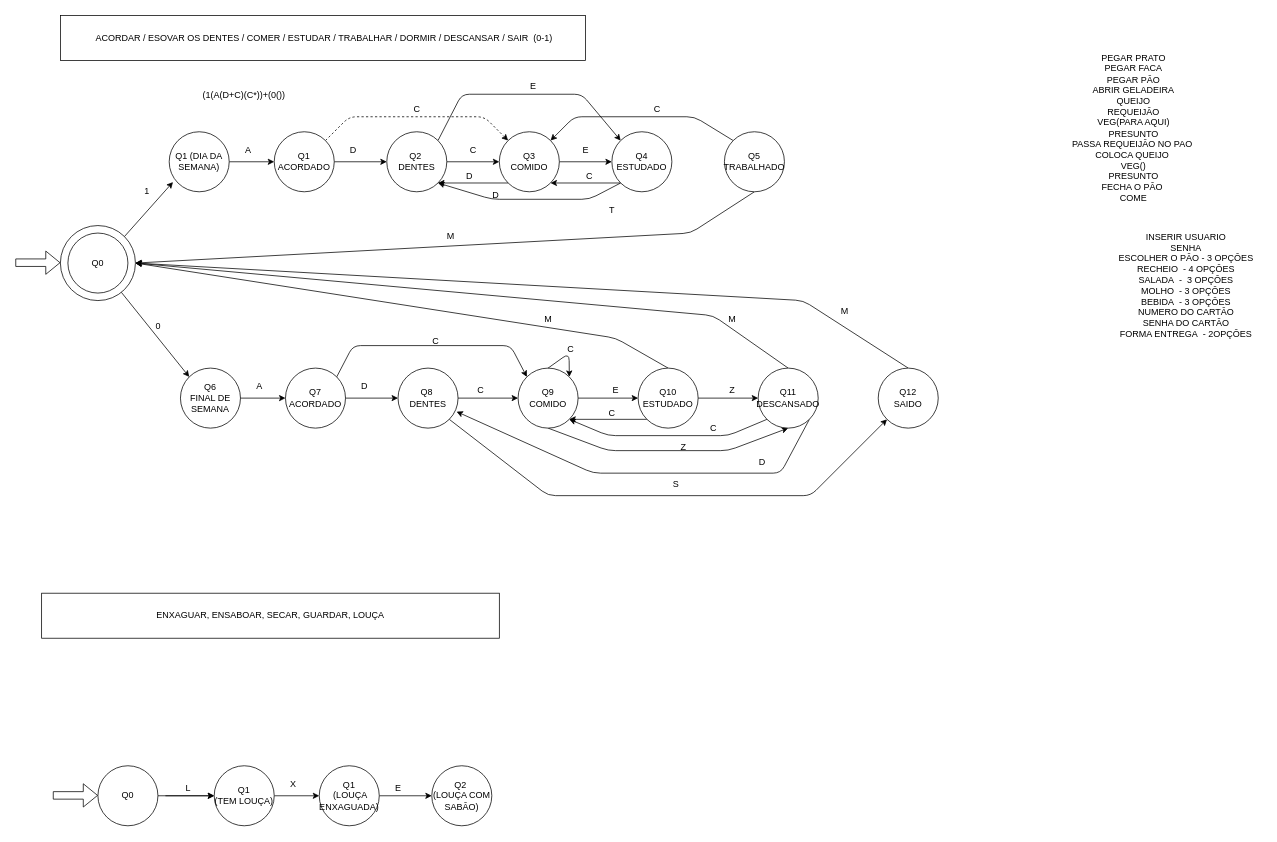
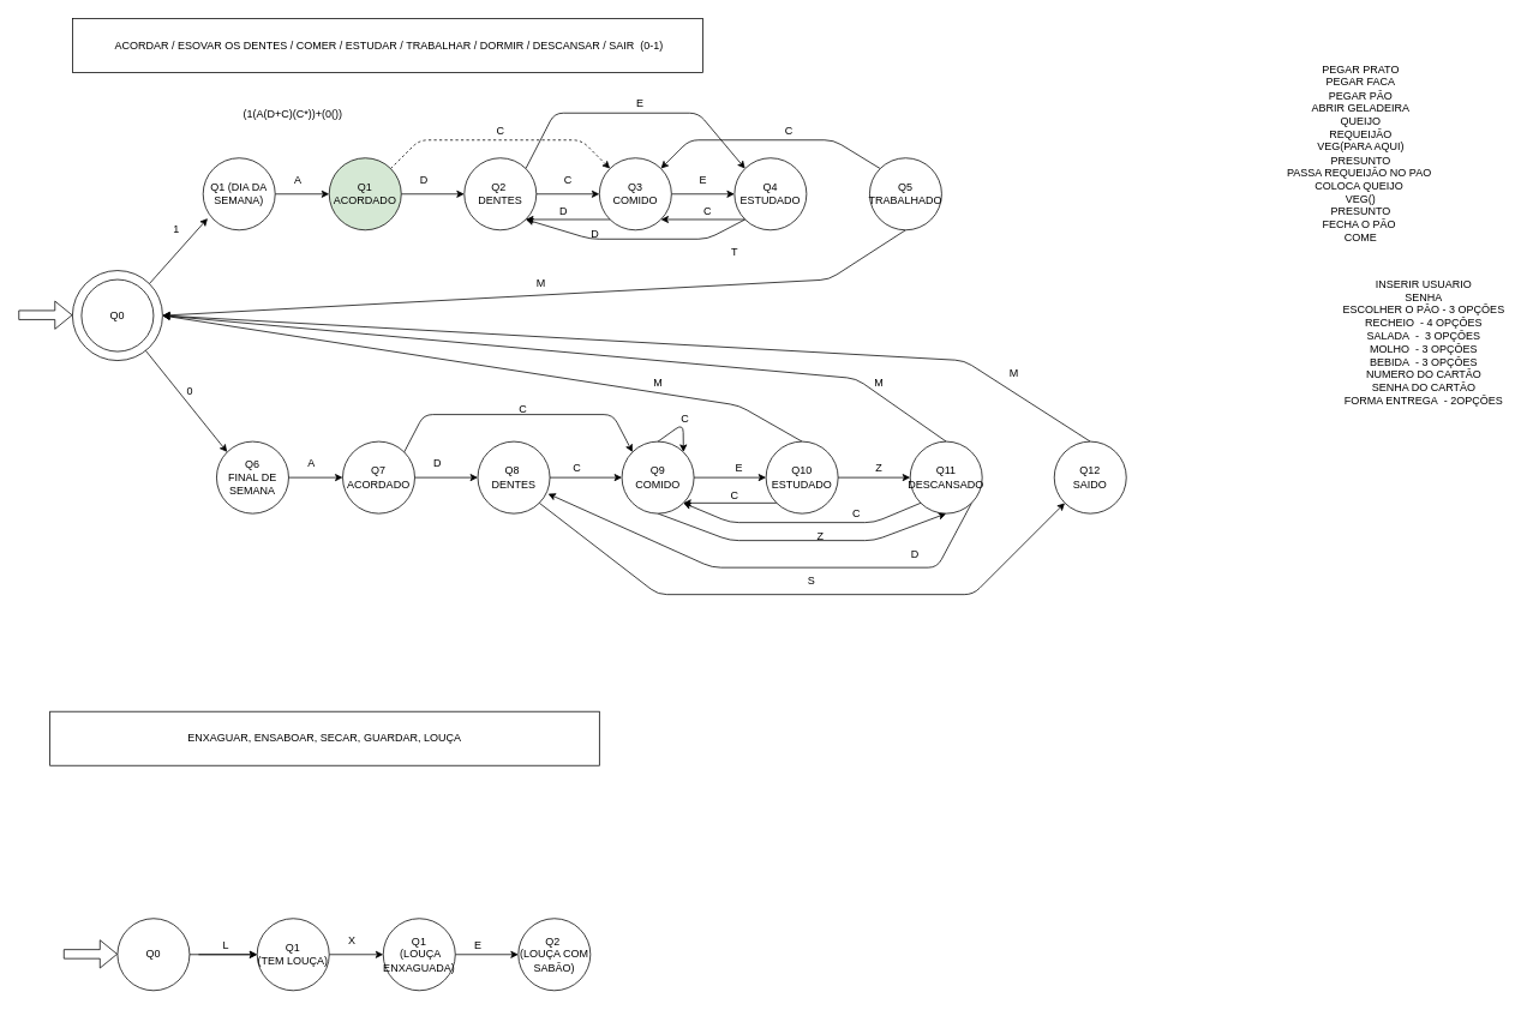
- <mxCell id="13" value="Q1 ACORDADO" style="ellipse;whiteSpace=wrap;html=1;aspect=fixed;" vertex="1" parent="1"><mxGeometry x="365" y="175" width="80" height="80" as="geometry" /></mxCell>
+ <mxCell id="13" value="Q1 ACORDADO" style="ellipse;whiteSpace=wrap;html=1;aspect=fixed;fillColor=#d5e8d4;" vertex="1" parent="1"><mxGeometry x="365" y="175" width="80" height="80" as="geometry" /></mxCell>
